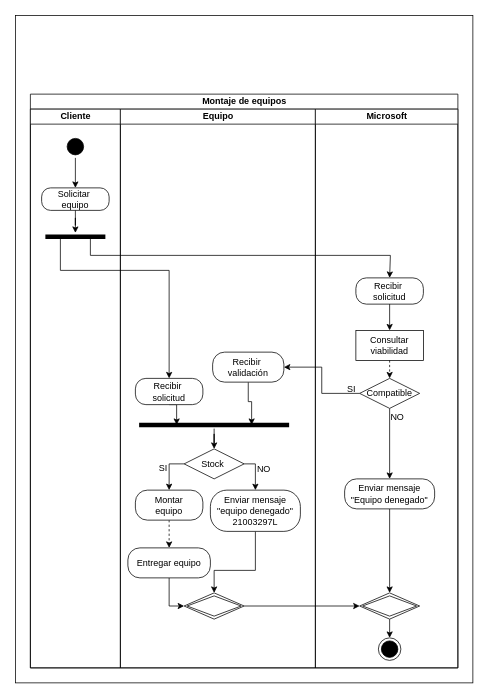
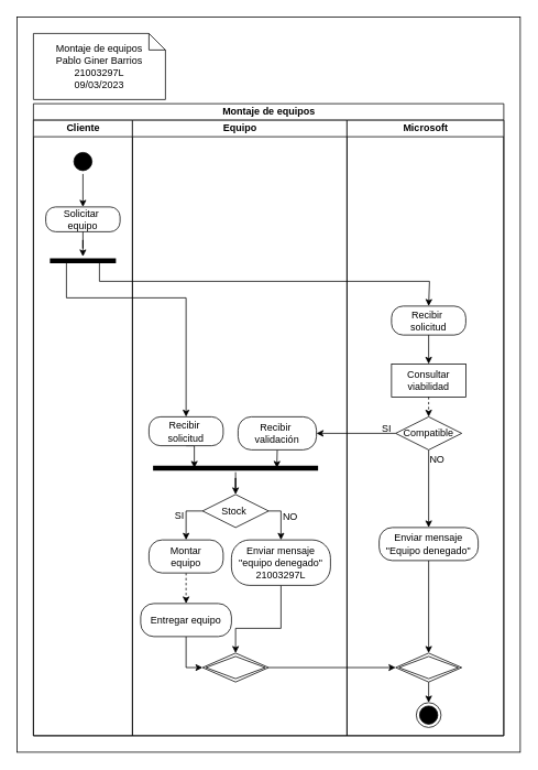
+ <mxCell id="47" value="Montaje de equipos&lt;br&gt;Pablo Giner Barrios&lt;br&gt;21003297L&lt;br&gt;09/03/2023" style="shape=note;size=20;whiteSpace=wrap;html=1;strokeColor=#000000;fillColor=#FFFFFF;" vertex="1" parent="1"><mxGeometry x="40" y="40" width="160" height="80" as="geometry" /></mxCell>
- <mxCell id="12" value="Recibir&amp;nbsp;&lt;br&gt;validación" style="rounded=1;whiteSpace=wrap;html=1;arcSize=40;fontColor=#000000;fillColor=#FFFFFF;strokeColor=#000000;" vertex="1" parent="8"><mxGeometry x="123" y="324" width="95" height="40" as="geometry" /></mxCell>
+ <mxCell id="12" value="Recibir&amp;nbsp;&lt;br&gt;validación" style="rounded=1;whiteSpace=wrap;html=1;arcSize=40;fontColor=#000000;fillColor=#FFFFFF;strokeColor=#000000;" vertex="1" parent="8"><mxGeometry x="128" y="359" width="95" height="40" as="geometry" /></mxCell>
